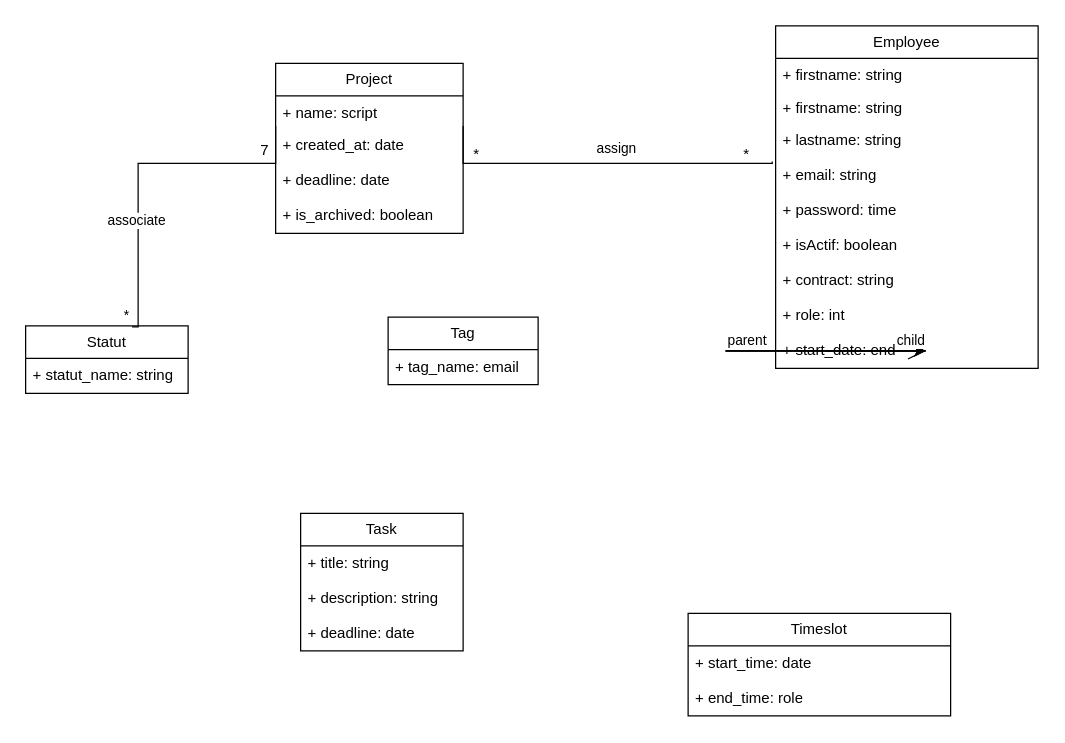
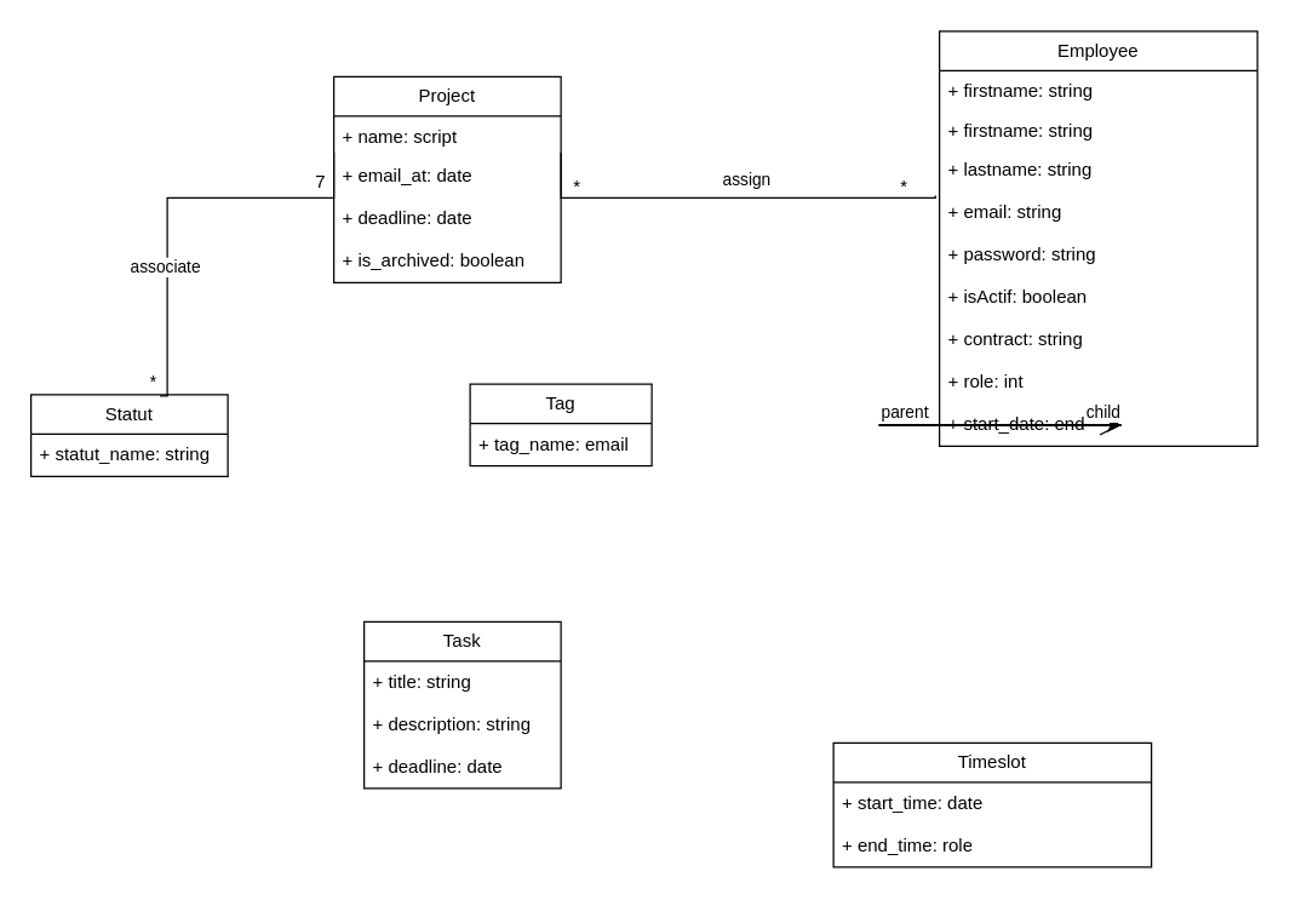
- <mxCell id="4" value="+ created_at: date" style="text;strokeColor=none;fillColor=none;align=left;verticalAlign=top;spacingLeft=4;spacingRight=4;overflow=hidden;rotatable=0;points=[[0,0.5],[1,0.5]];portConstraint=eastwest;whiteSpace=wrap;html=1;" vertex="1" parent="2"><mxGeometry y="52" width="150" height="28" as="geometry" /></mxCell>
+ <mxCell id="4" value="+ email_at: date" style="text;strokeColor=none;fillColor=none;align=left;verticalAlign=top;spacingLeft=4;spacingRight=4;overflow=hidden;rotatable=0;points=[[0,0.5],[1,0.5]];portConstraint=eastwest;whiteSpace=wrap;html=1;" vertex="1" parent="2"><mxGeometry y="52" width="150" height="28" as="geometry" /></mxCell>
- <mxCell id="12" value="+ password: time" style="text;strokeColor=none;fillColor=none;align=left;verticalAlign=top;spacingLeft=4;spacingRight=4;overflow=hidden;rotatable=0;points=[[0,0.5],[1,0.5]];portConstraint=eastwest;whiteSpace=wrap;html=1;" vertex="1" parent="7"><mxGeometry y="134" width="210" height="28" as="geometry" /></mxCell>
+ <mxCell id="12" value="+ password: string" style="text;strokeColor=none;fillColor=none;align=left;verticalAlign=top;spacingLeft=4;spacingRight=4;overflow=hidden;rotatable=0;points=[[0,0.5],[1,0.5]];portConstraint=eastwest;whiteSpace=wrap;html=1;" vertex="1" parent="7"><mxGeometry y="134" width="210" height="28" as="geometry" /></mxCell>
